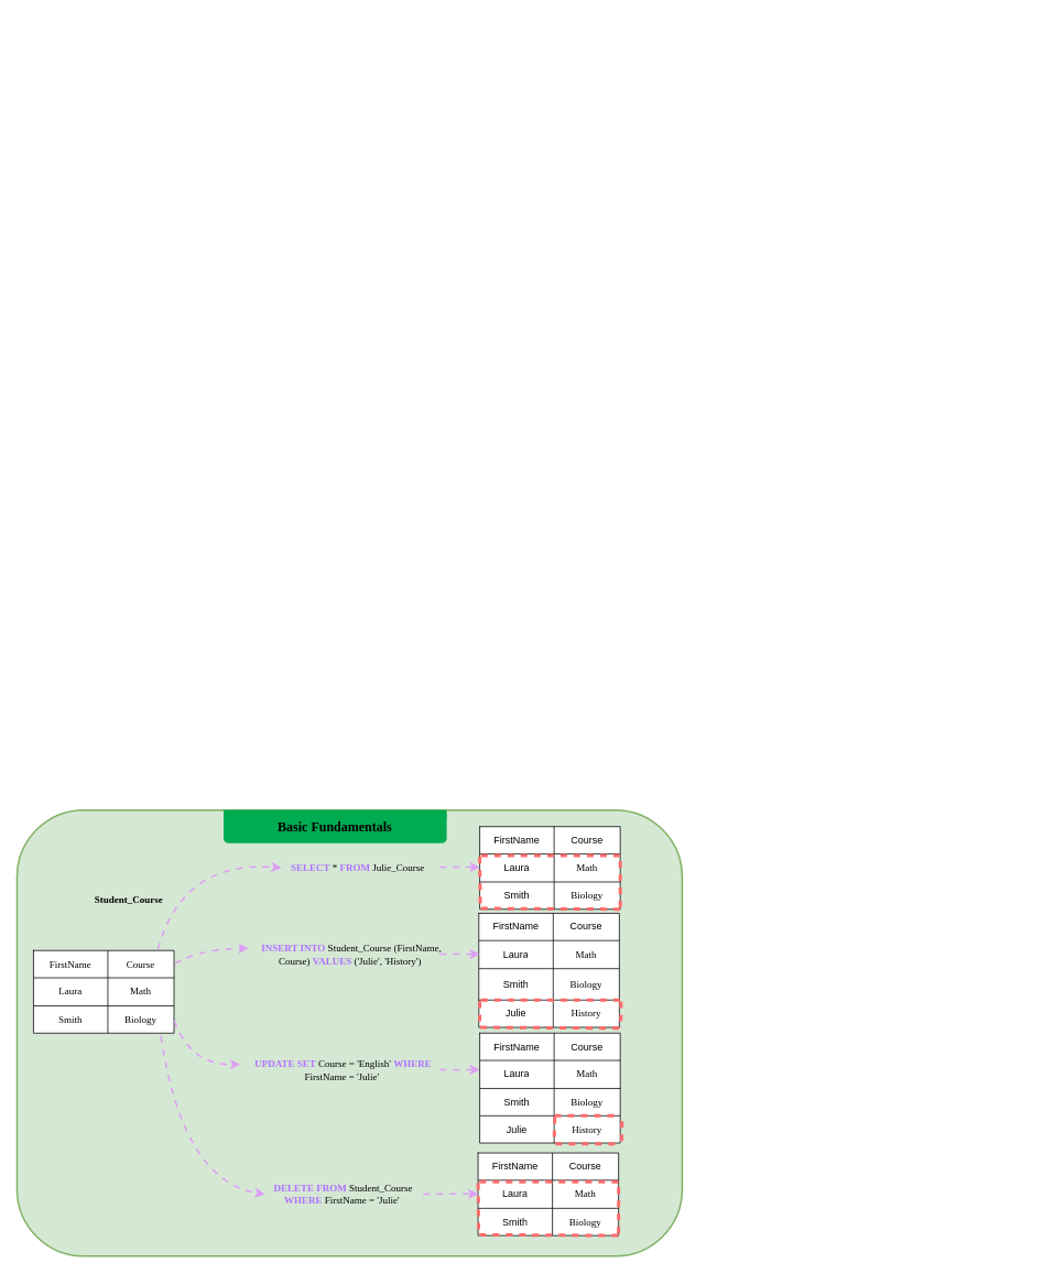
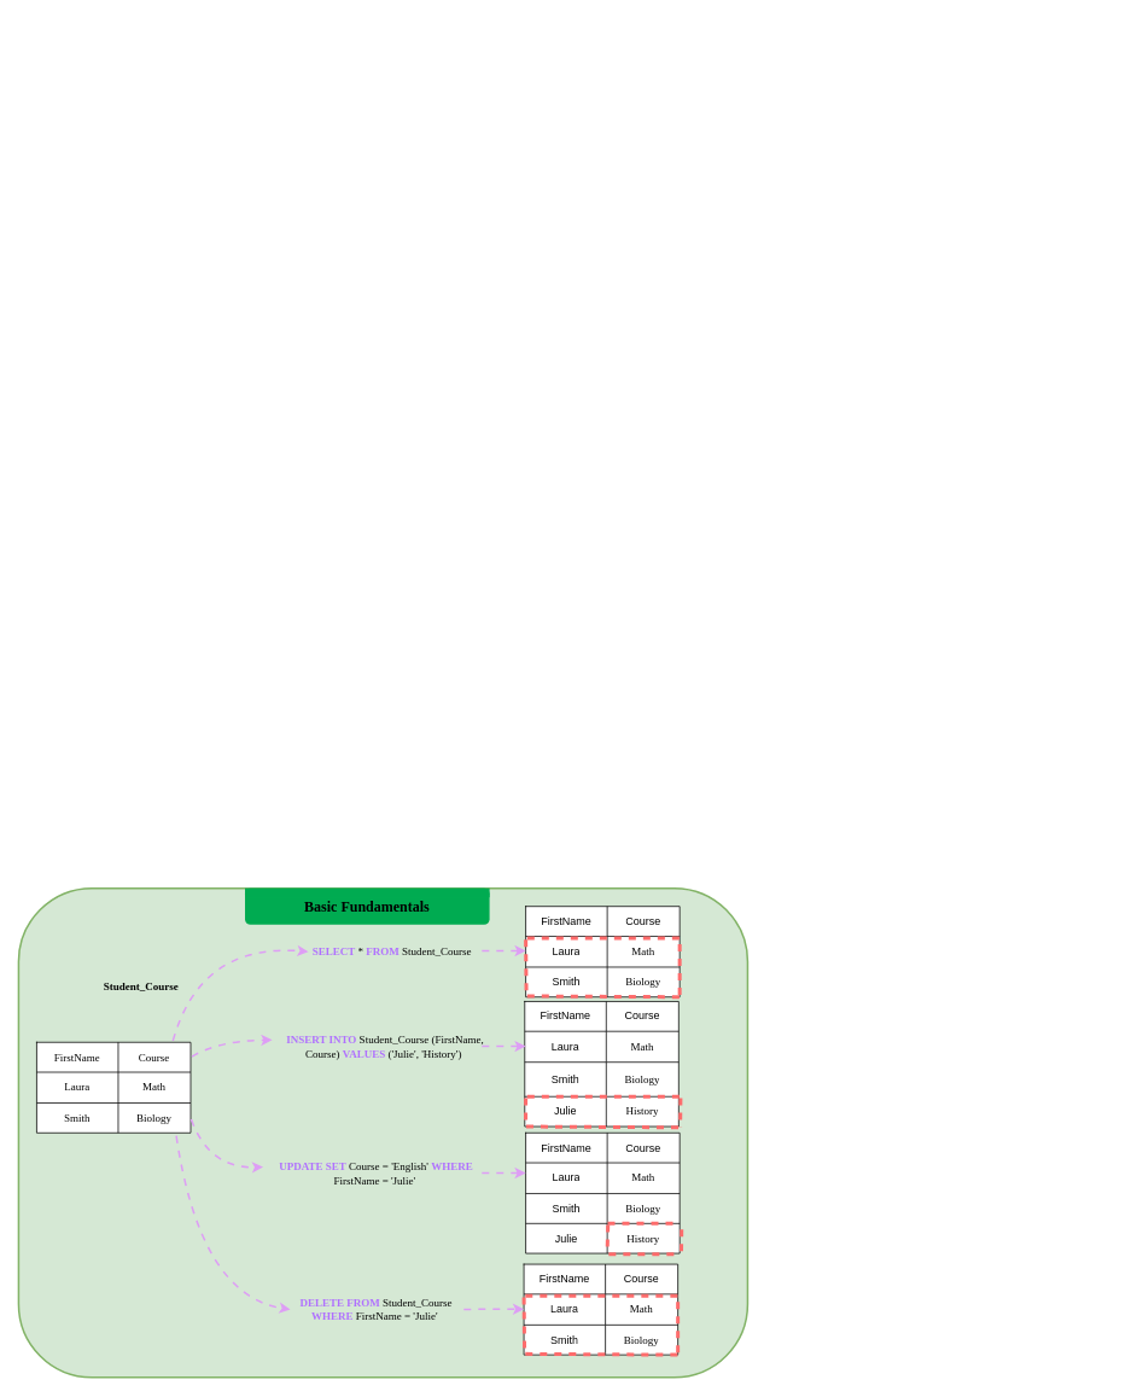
- <mxCell id="6" value="&lt;b&gt;&lt;font color=&quot;#b070ff&quot;&gt;SELECT&amp;nbsp;&lt;/font&gt;&lt;/b&gt;*&lt;b&gt;&lt;font color=&quot;#b070ff&quot;&gt;&amp;nbsp;FROM&amp;nbsp;&lt;/font&gt;&lt;/b&gt;Julie_Course" style="text;html=1;strokeColor=none;fillColor=none;align=center;verticalAlign=middle;whiteSpace=wrap;rounded=0;fontFamily=Martel Sans;fontSource=https%3A%2F%2Ffonts.googleapis.com%2Fcss%3Ffamily%3DMartel%2BSans;" vertex="1" parent="1"><mxGeometry x="340" y="1035" width="185" height="30" as="geometry" /></mxCell>
+ <mxCell id="6" value="&lt;b&gt;&lt;font color=&quot;#b070ff&quot;&gt;SELECT&amp;nbsp;&lt;/font&gt;&lt;/b&gt;*&lt;b&gt;&lt;font color=&quot;#b070ff&quot;&gt;&amp;nbsp;FROM&amp;nbsp;&lt;/font&gt;&lt;/b&gt;Student_Course" style="text;html=1;strokeColor=none;fillColor=none;align=center;verticalAlign=middle;whiteSpace=wrap;rounded=0;fontFamily=Martel Sans;fontSource=https%3A%2F%2Ffonts.googleapis.com%2Fcss%3Ffamily%3DMartel%2BSans;" vertex="1" parent="1"><mxGeometry x="340" y="1035" width="185" height="30" as="geometry" /></mxCell>
